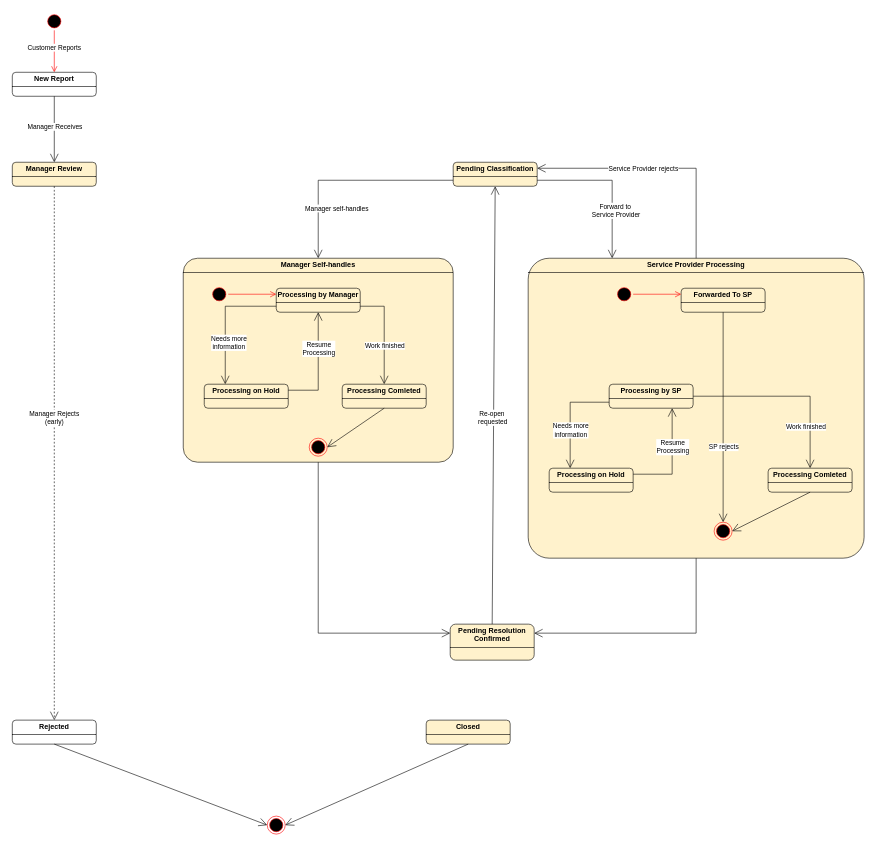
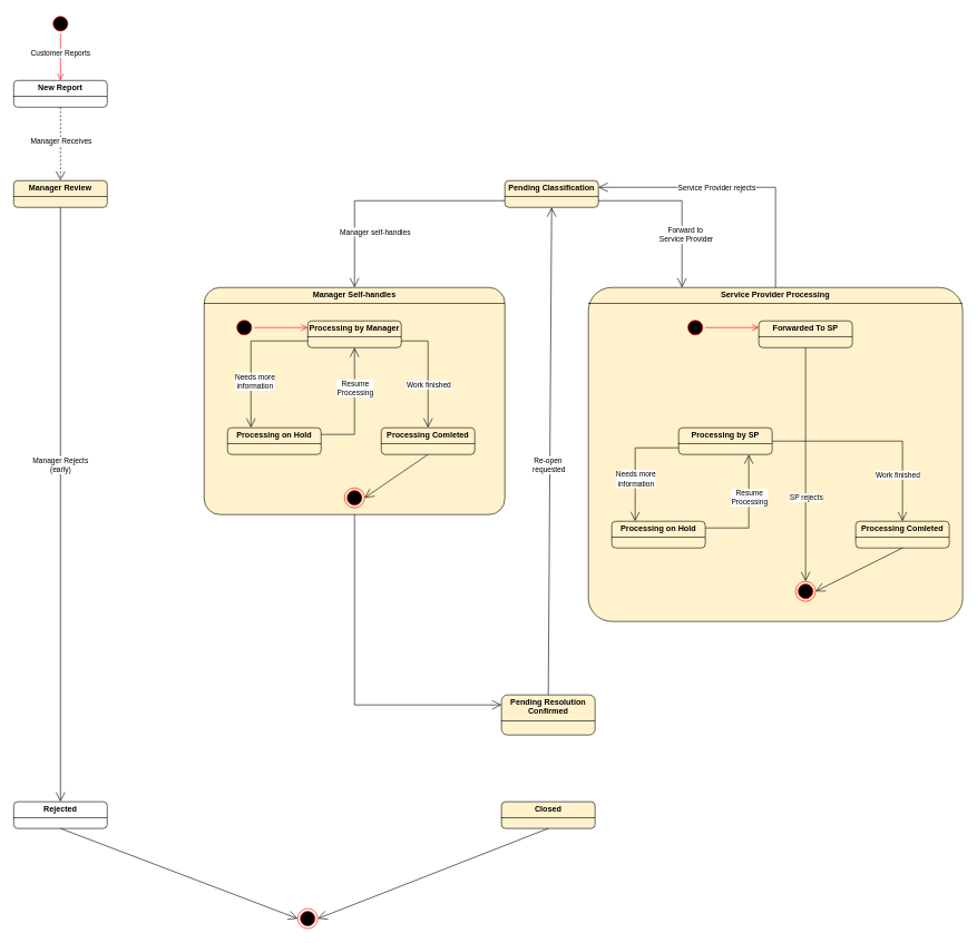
- <mxCell id="6" value="" style="endArrow=open;endFill=1;endSize=12;html=1;rounded=0;exitX=0.5;exitY=1;exitDx=0;exitDy=0;entryX=0.5;entryY=0;entryDx=0;entryDy=0;" parent="1" source="5" target="8" edge="1"><mxGeometry width="160" relative="1" as="geometry"><mxPoint x="370" y="240" as="sourcePoint" /><mxPoint x="375" y="260" as="targetPoint" /><Array as="points" /></mxGeometry></mxCell>
+ <mxCell id="6" value="" style="endArrow=open;endFill=1;endSize=12;html=1;rounded=0;exitX=0.5;exitY=1;exitDx=0;exitDy=0;entryX=0.5;entryY=0;entryDx=0;entryDy=0;dashed=1;" parent="1" source="5" target="8" edge="1"><mxGeometry width="160" relative="1" as="geometry"><mxPoint x="370" y="240" as="sourcePoint" /><mxPoint x="375" y="260" as="targetPoint" /><Array as="points" /></mxGeometry></mxCell>
- <mxCell id="53" value="" style="endArrow=open;endFill=1;endSize=12;html=1;rounded=0;exitX=0.5;exitY=1;exitDx=0;exitDy=0;entryX=0.5;entryY=0;entryDx=0;entryDy=0;dashed=1;" parent="1" source="8" target="9" edge="1"><mxGeometry width="160" relative="1" as="geometry"><mxPoint x="275" y="490" as="sourcePoint" /><mxPoint x="60" y="580" as="targetPoint" /><Array as="points" /></mxGeometry></mxCell>
+ <mxCell id="53" value="" style="endArrow=open;endFill=1;endSize=12;html=1;rounded=0;exitX=0.5;exitY=1;exitDx=0;exitDy=0;entryX=0.5;entryY=0;entryDx=0;entryDy=0;" parent="1" source="8" target="9" edge="1"><mxGeometry width="160" relative="1" as="geometry"><mxPoint x="275" y="490" as="sourcePoint" /><mxPoint x="60" y="580" as="targetPoint" /><Array as="points" /></mxGeometry></mxCell>
- <mxCell id="49" value="" style="endArrow=open;endFill=1;endSize=12;html=1;rounded=0;exitX=0.5;exitY=1;exitDx=0;exitDy=0;entryX=1;entryY=0.25;entryDx=0;entryDy=0;" parent="1" source="23" target="48" edge="1"><mxGeometry width="160" relative="1" as="geometry"><mxPoint x="1060" y="950" as="sourcePoint" /><mxPoint x="880" y="1025" as="targetPoint" /><Array as="points"><mxPoint x="1160" y="1055" /></Array></mxGeometry></mxCell>
- <mxCell id="56" value="&lt;p style=&quot;margin:0px;margin-top:4px;text-align:center;&quot;&gt;&lt;b&gt;Closed&lt;/b&gt;&lt;/p&gt;&lt;hr size=&quot;1&quot; style=&quot;border-style:solid;&quot;&gt;&lt;div style=&quot;height:2px;&quot;&gt;&lt;/div&gt;" style="verticalAlign=top;align=left;overflow=fill;html=1;whiteSpace=wrap;rounded=1;fillColor=#fff2cc;strokeColor=light-dark(#000000, #6d5100);" parent="1" vertex="1"><mxGeometry x="710" y="1200" width="140" height="40" as="geometry" /></mxCell>
+ <mxCell id="56" value="&lt;p style=&quot;margin:0px;margin-top:4px;text-align:center;&quot;&gt;&lt;b&gt;Closed&lt;/b&gt;&lt;/p&gt;&lt;hr size=&quot;1&quot; style=&quot;border-style:solid;&quot;&gt;&lt;div style=&quot;height:2px;&quot;&gt;&lt;/div&gt;" style="verticalAlign=top;align=left;overflow=fill;html=1;whiteSpace=wrap;rounded=1;fillColor=#fff2cc;strokeColor=light-dark(#000000, #6d5100);" parent="1" vertex="1"><mxGeometry x="750" y="1200" width="140" height="40" as="geometry" /></mxCell>
